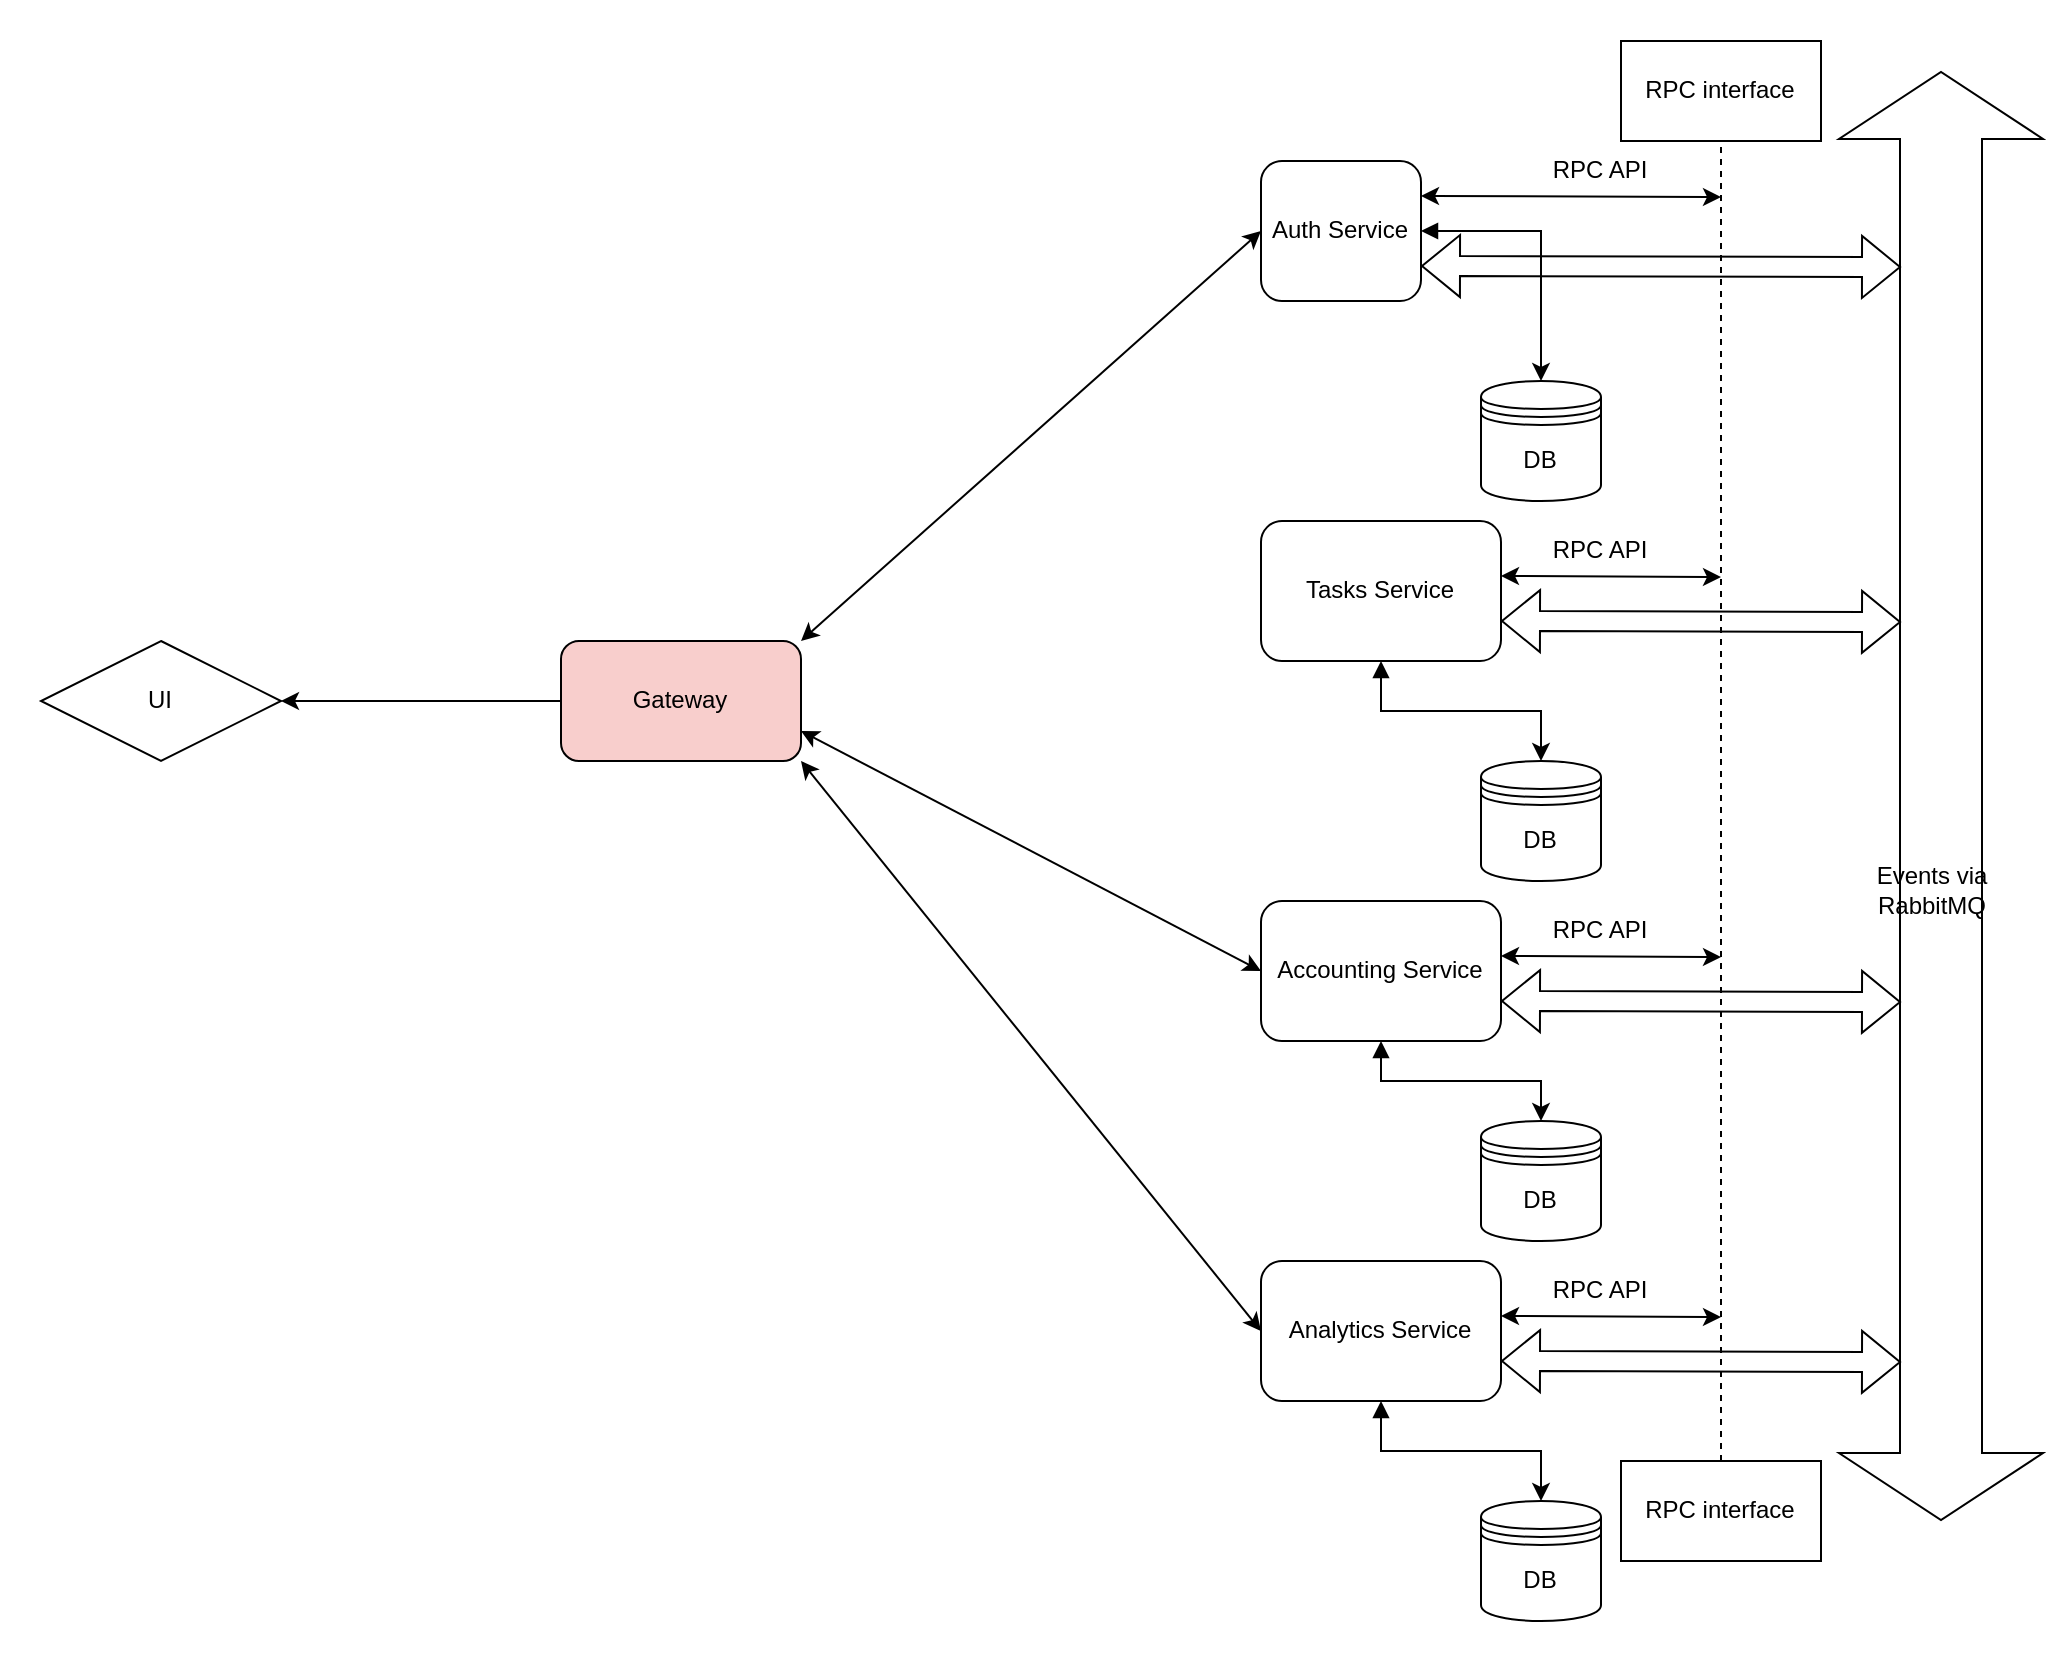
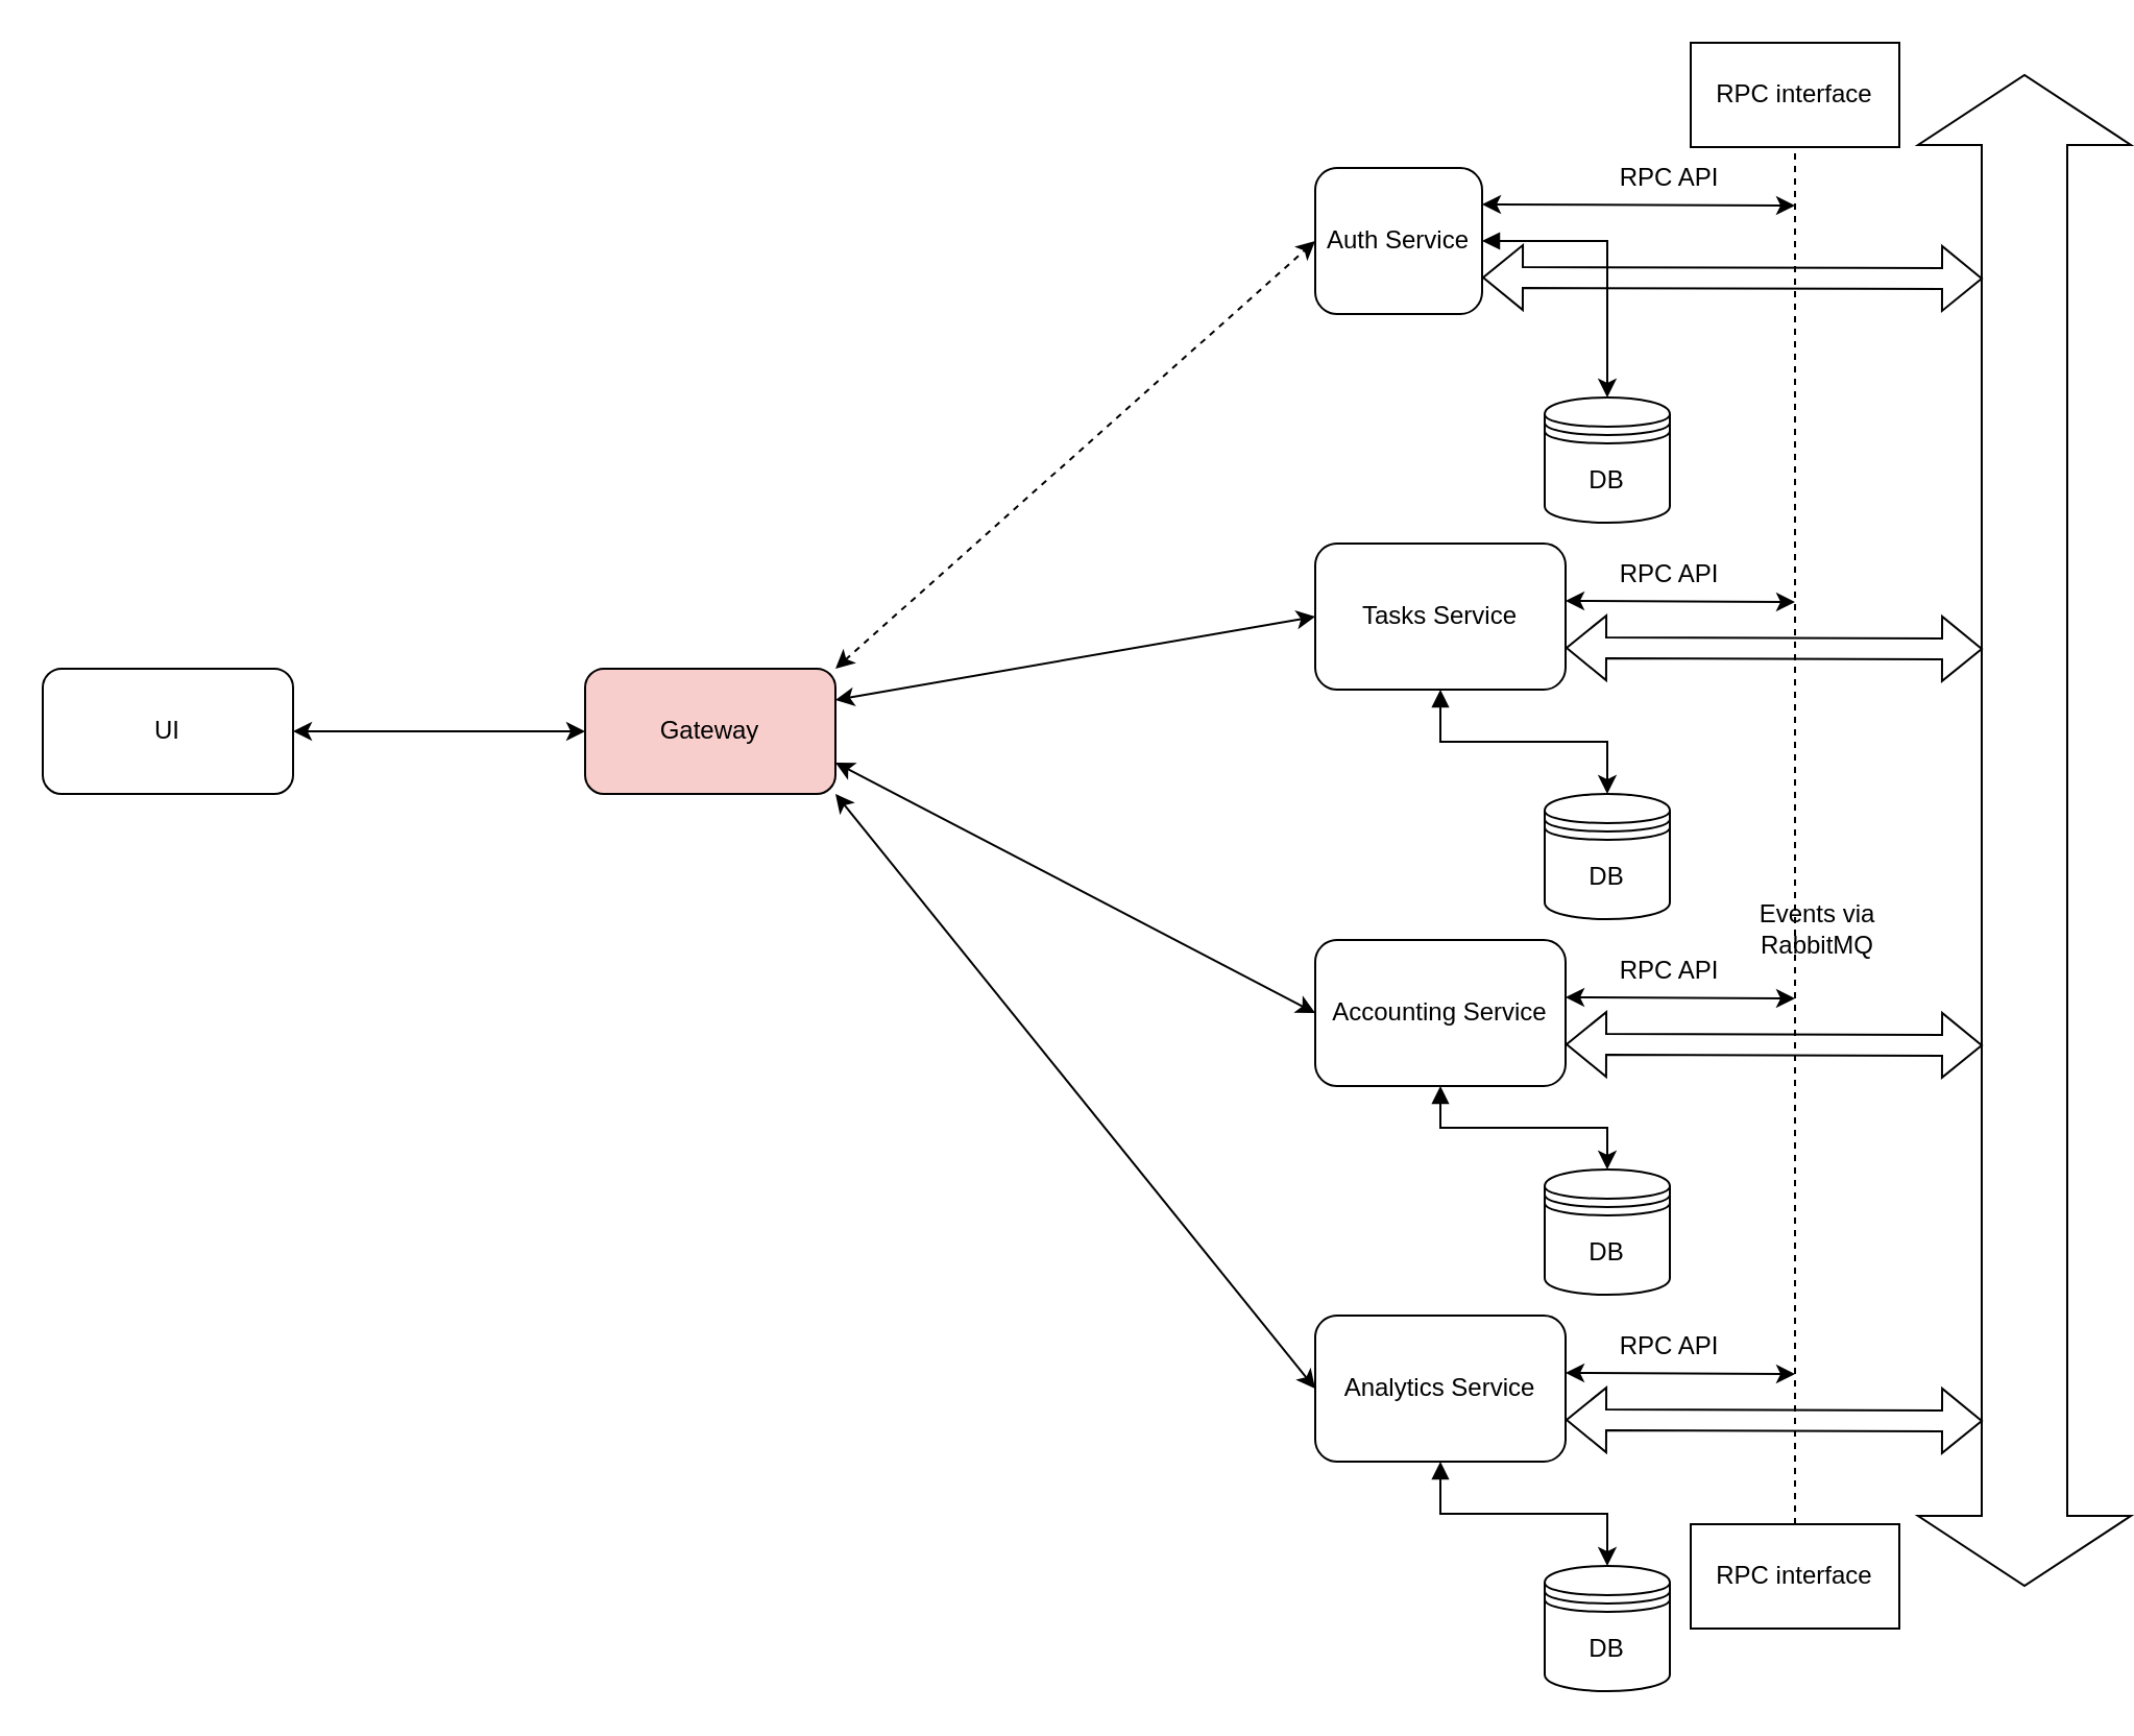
- <mxCell id="34" value="" style="endArrow=classic;startArrow=classic;html=1;rounded=1;exitX=1;exitY=0;exitDx=0;exitDy=0;entryX=0;entryY=0.5;entryDx=0;entryDy=0;" edge="1" parent="1" source="10" target="5"><mxGeometry width="50" height="50" relative="1" as="geometry"><mxPoint x="420" y="370" as="sourcePoint" /><mxPoint x="470" y="320" as="targetPoint" /></mxGeometry></mxCell>
+ <mxCell id="34" value="" style="endArrow=classic;startArrow=classic;html=1;rounded=1;exitX=1;exitY=0;exitDx=0;exitDy=0;entryX=0;entryY=0.5;entryDx=0;entryDy=0;dashed=1;" edge="1" parent="1" source="10" target="5"><mxGeometry width="50" height="50" relative="1" as="geometry"><mxPoint x="420" y="370" as="sourcePoint" /><mxPoint x="470" y="320" as="targetPoint" /></mxGeometry></mxCell>
+ <mxCell id="35" value="" style="endArrow=classic;startArrow=classic;html=1;rounded=1;entryX=0;entryY=0.5;entryDx=0;entryDy=0;exitX=1;exitY=0.25;exitDx=0;exitDy=0;" edge="1" parent="1" source="10" target="8"><mxGeometry width="50" height="50" relative="1" as="geometry"><mxPoint x="420" y="370" as="sourcePoint" /><mxPoint x="470" y="320" as="targetPoint" /></mxGeometry></mxCell>
- <mxCell id="32" value="UI" style="rhombus;whiteSpace=wrap;html=1;" vertex="1" parent="1"><mxGeometry x="20" y="320" width="120" height="60" as="geometry" /></mxCell>
+ <mxCell id="32" value="UI" style="rounded=1;whiteSpace=wrap;html=1;" vertex="1" parent="1"><mxGeometry x="20" y="320" width="120" height="60" as="geometry" /></mxCell>
- <mxCell id="33" value="" style="endArrow=none;startArrow=classic;html=1;rounded=1;exitX=1;exitY=0.5;exitDx=0;exitDy=0;entryX=0;entryY=0.5;entryDx=0;entryDy=0;" edge="1" parent="1" source="32" target="10"><mxGeometry width="50" height="50" relative="1" as="geometry"><mxPoint x="440" y="230" as="sourcePoint" /><mxPoint x="490" y="180" as="targetPoint" /></mxGeometry></mxCell>
+ <mxCell id="33" value="" style="endArrow=classic;startArrow=classic;html=1;rounded=1;exitX=1;exitY=0.5;exitDx=0;exitDy=0;entryX=0;entryY=0.5;entryDx=0;entryDy=0;" edge="1" parent="1" source="32" target="10"><mxGeometry width="50" height="50" relative="1" as="geometry"><mxPoint x="440" y="230" as="sourcePoint" /><mxPoint x="490" y="180" as="targetPoint" /></mxGeometry></mxCell>
- <mxCell id="3" value="Events via RabbitMQ" style="text;html=1;strokeColor=none;fillColor=none;align=center;verticalAlign=middle;whiteSpace=wrap;rounded=0;" vertex="1" parent="1"><mxGeometry x="936" y="430" width="60" height="30" as="geometry" /></mxCell>
+ <mxCell id="3" value="Events via RabbitMQ" style="text;html=1;strokeColor=none;fillColor=none;align=center;verticalAlign=middle;whiteSpace=wrap;rounded=0;" vertex="1" parent="1"><mxGeometry x="841" y="430" width="60" height="30" as="geometry" /></mxCell>
